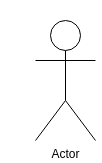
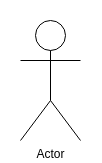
- <mxCell id="2" value="Actor" style="shape=umlActor;verticalLabelPosition=bottom;verticalAlign=top;html=1;outlineConnect=0;" vertex="1" parent="1"><mxGeometry x="35" y="20" width="60" height="120" as="geometry" /></mxCell>
+ <mxCell id="2" value="Actor" style="shape=umlActor;verticalLabelPosition=bottom;verticalAlign=top;html=1;outlineConnect=0;" vertex="1" parent="1"><mxGeometry x="20" y="20" width="60" height="120" as="geometry" /></mxCell>
